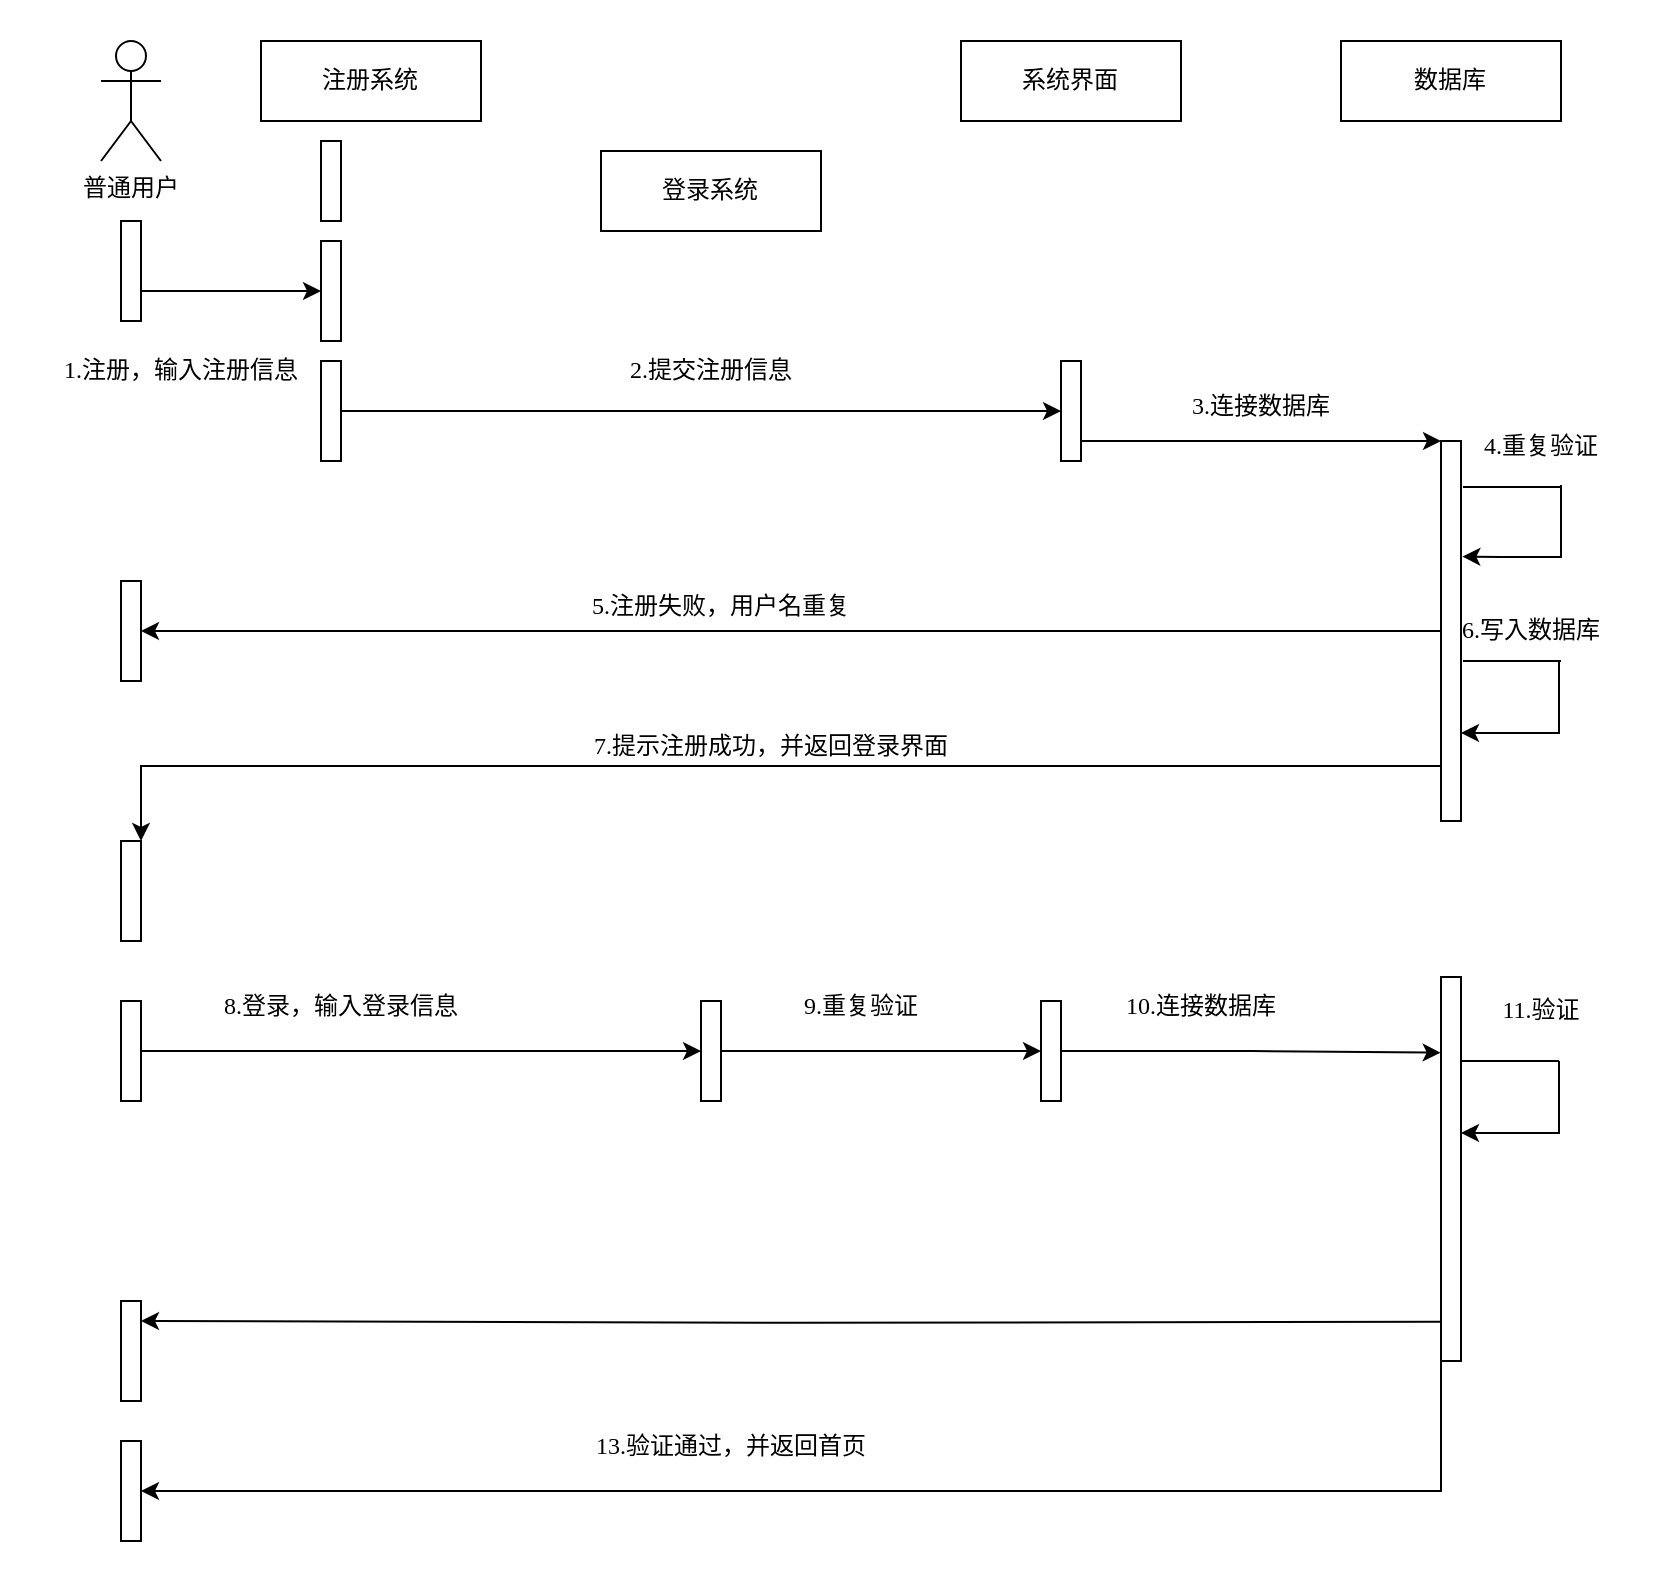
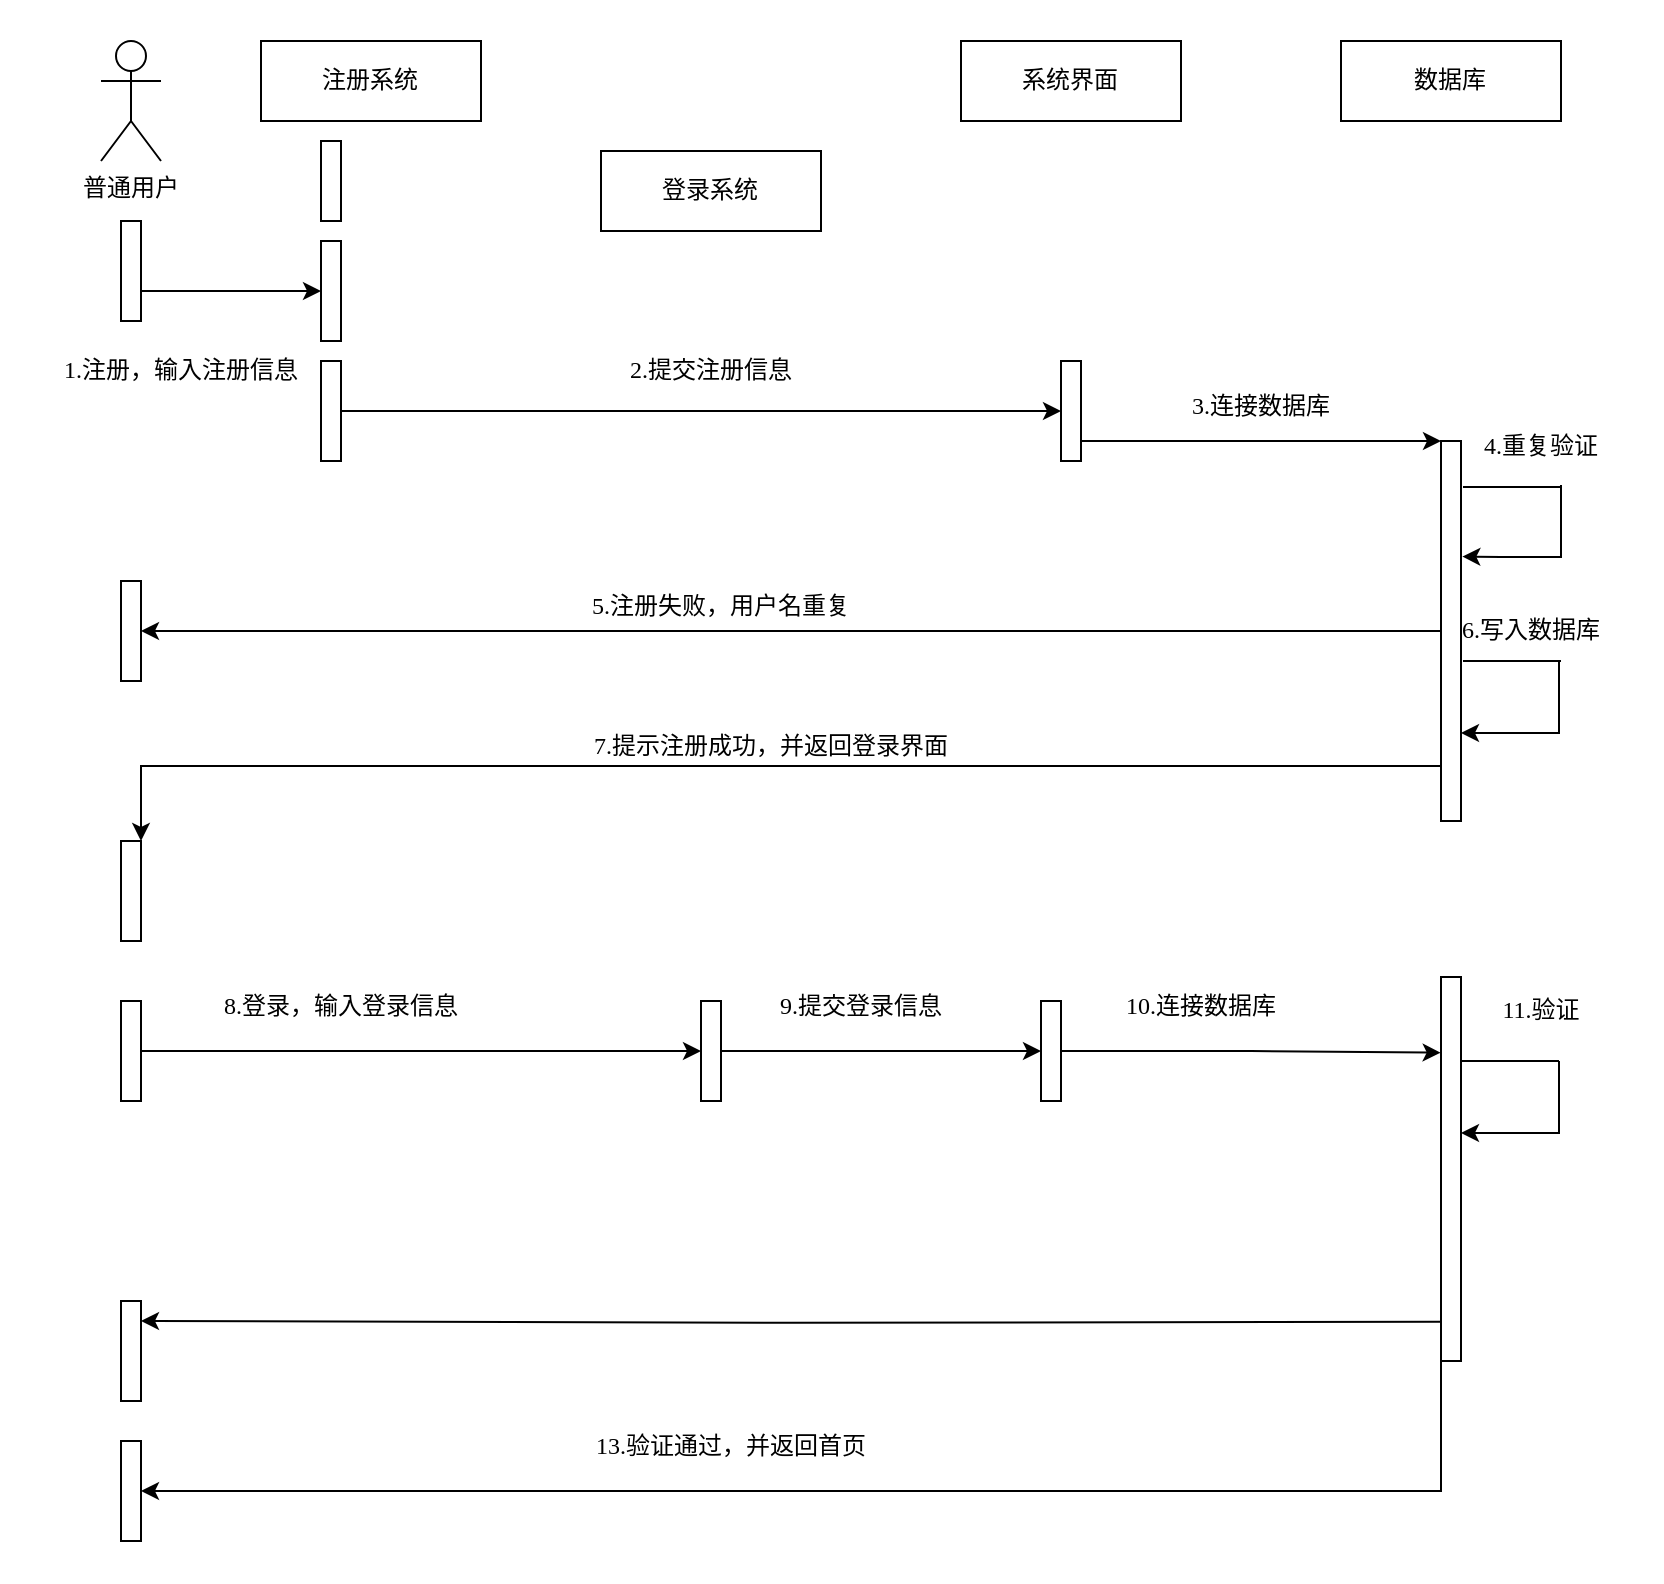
- <mxCell id="37" value="&lt;font face=&quot;Times New Roman&quot;&gt;9.重复验证&lt;/font&gt;" style="text;html=1;align=center;verticalAlign=middle;resizable=0;points=[];autosize=1;strokeColor=none;fillColor=none;" vertex="1" parent="1"><mxGeometry x="380" y="488" width="100" height="30" as="geometry" /></mxCell>
+ <mxCell id="37" value="&lt;font face=&quot;Times New Roman&quot;&gt;9.提交登录信息&lt;/font&gt;" style="text;html=1;align=center;verticalAlign=middle;resizable=0;points=[];autosize=1;strokeColor=none;fillColor=none;" vertex="1" parent="1"><mxGeometry x="380" y="488" width="100" height="30" as="geometry" /></mxCell>
